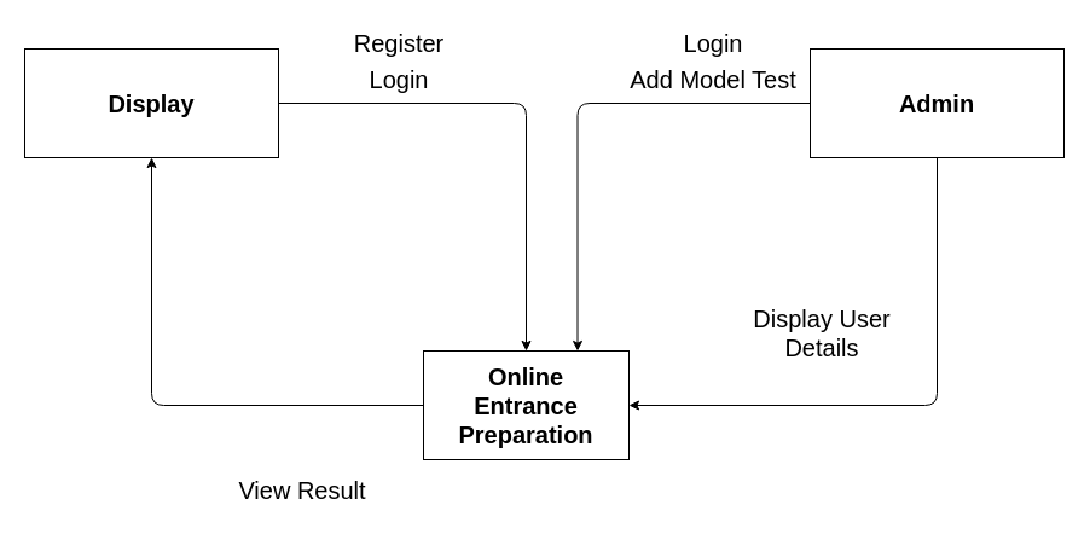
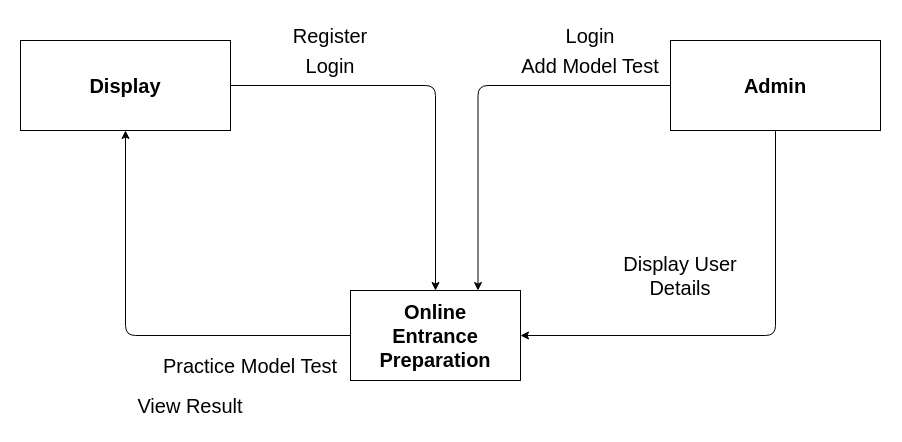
+ <mxCell id="11" value="&lt;span style=&quot;font-size: 20px;&quot;&gt;Practice Model Test&lt;/span&gt;" style="text;html=1;strokeColor=none;fillColor=none;align=center;verticalAlign=middle;whiteSpace=wrap;rounded=0;" vertex="1" parent="1"><mxGeometry x="160" y="350" width="180" height="30" as="geometry" /></mxCell>
- <mxCell id="12" value="&lt;span style=&quot;font-size: 20px;&quot;&gt;View Result&lt;/span&gt;" style="text;html=1;strokeColor=none;fillColor=none;align=center;verticalAlign=middle;whiteSpace=wrap;rounded=0;" vertex="1" parent="1"><mxGeometry x="160" y="390" width="180" height="30" as="geometry" /></mxCell>
+ <mxCell id="12" value="&lt;span style=&quot;font-size: 20px;&quot;&gt;View Result&lt;/span&gt;" style="text;html=1;strokeColor=none;fillColor=none;align=center;verticalAlign=middle;whiteSpace=wrap;rounded=0;" vertex="1" parent="1"><mxGeometry x="100" y="390" width="180" height="30" as="geometry" /></mxCell>
